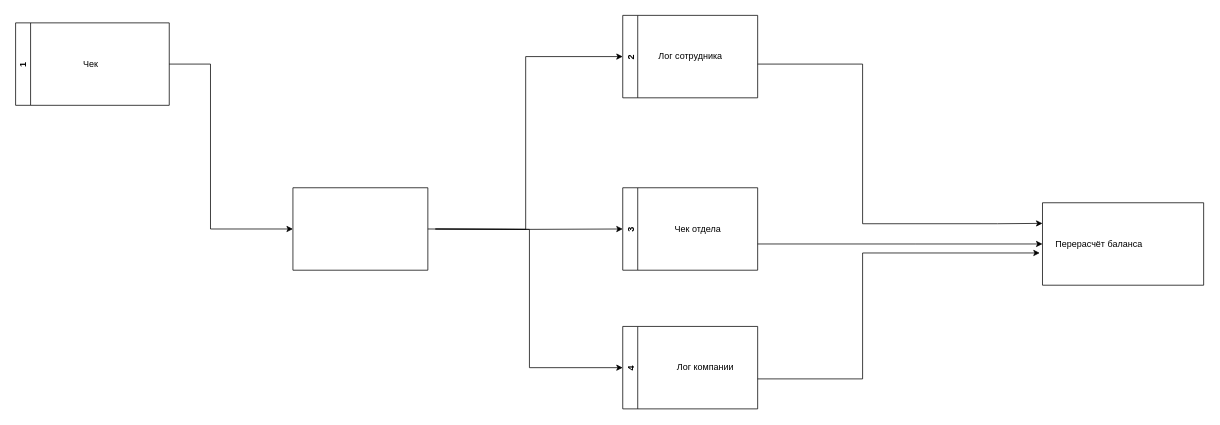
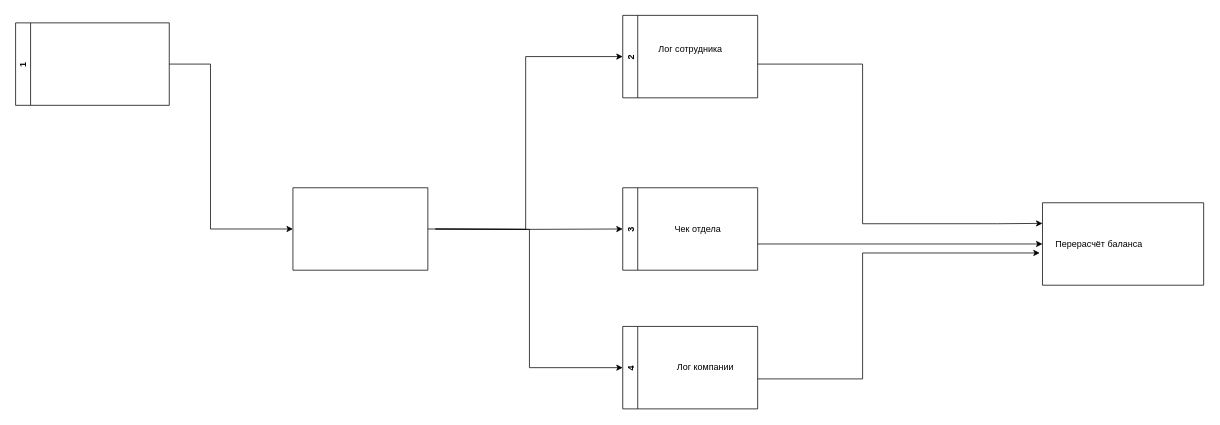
- <mxCell id="8" value="Лог сотрудника" style="text;html=1;align=center;verticalAlign=middle;resizable=0;points=[];autosize=1;strokeColor=none;fillColor=none;" vertex="1" parent="7"><mxGeometry x="40" y="45" width="100" height="20" as="geometry" /></mxCell>
+ <mxCell id="8" value="Лог сотрудника" style="text;html=1;align=center;verticalAlign=middle;resizable=0;points=[];autosize=1;strokeColor=none;fillColor=none;" vertex="1" parent="7"><mxGeometry x="40" y="35" width="100" height="20" as="geometry" /></mxCell>
- <mxCell id="4" value="Чек" style="text;html=1;align=center;verticalAlign=middle;resizable=0;points=[];autosize=1;strokeColor=none;fillColor=none;" vertex="1" parent="3"><mxGeometry x="80" y="45" width="40" height="20" as="geometry" /></mxCell>
